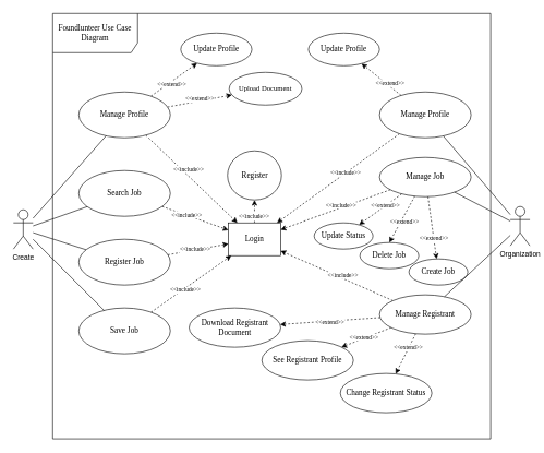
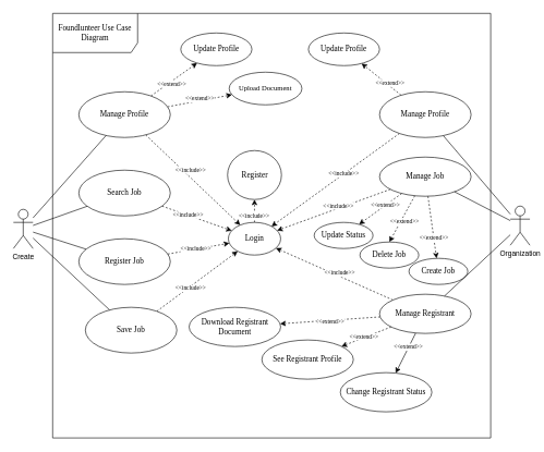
- <mxCell id="5" value="Login" style="whiteSpace=wrap;html=1;fontFamily=Verdana;rounded=0;" parent="1" vertex="1"><mxGeometry x="348.75" y="340" width="80" height="50" as="geometry" /></mxCell>
+ <mxCell id="5" value="Login" style="ellipse;whiteSpace=wrap;html=1;fontFamily=Verdana;" parent="1" vertex="1"><mxGeometry x="348.75" y="340" width="80" height="50" as="geometry" /></mxCell>
- <mxCell id="48" value="Save Job" style="ellipse;whiteSpace=wrap;html=1;fontFamily=Verdana;" parent="1" vertex="1"><mxGeometry x="120" y="470" width="140" height="70" as="geometry" /></mxCell>
+ <mxCell id="48" value="Save Job" style="ellipse;whiteSpace=wrap;html=1;fontFamily=Verdana;" parent="1" vertex="1"><mxGeometry x="130" y="470" width="140" height="70" as="geometry" /></mxCell>
- <mxCell id="20" style="rounded=0;orthogonalLoop=1;jettySize=auto;html=1;dashed=1;fontFamily=Verdana;" parent="1" source="24" target="43" edge="1"><mxGeometry relative="1" as="geometry" /></mxCell>
+ <mxCell id="20" style="rounded=0;orthogonalLoop=1;jettySize=auto;html=1;dashed=0;fontFamily=Verdana;" parent="1" source="24" target="43" edge="1"><mxGeometry relative="1" as="geometry" /></mxCell>
